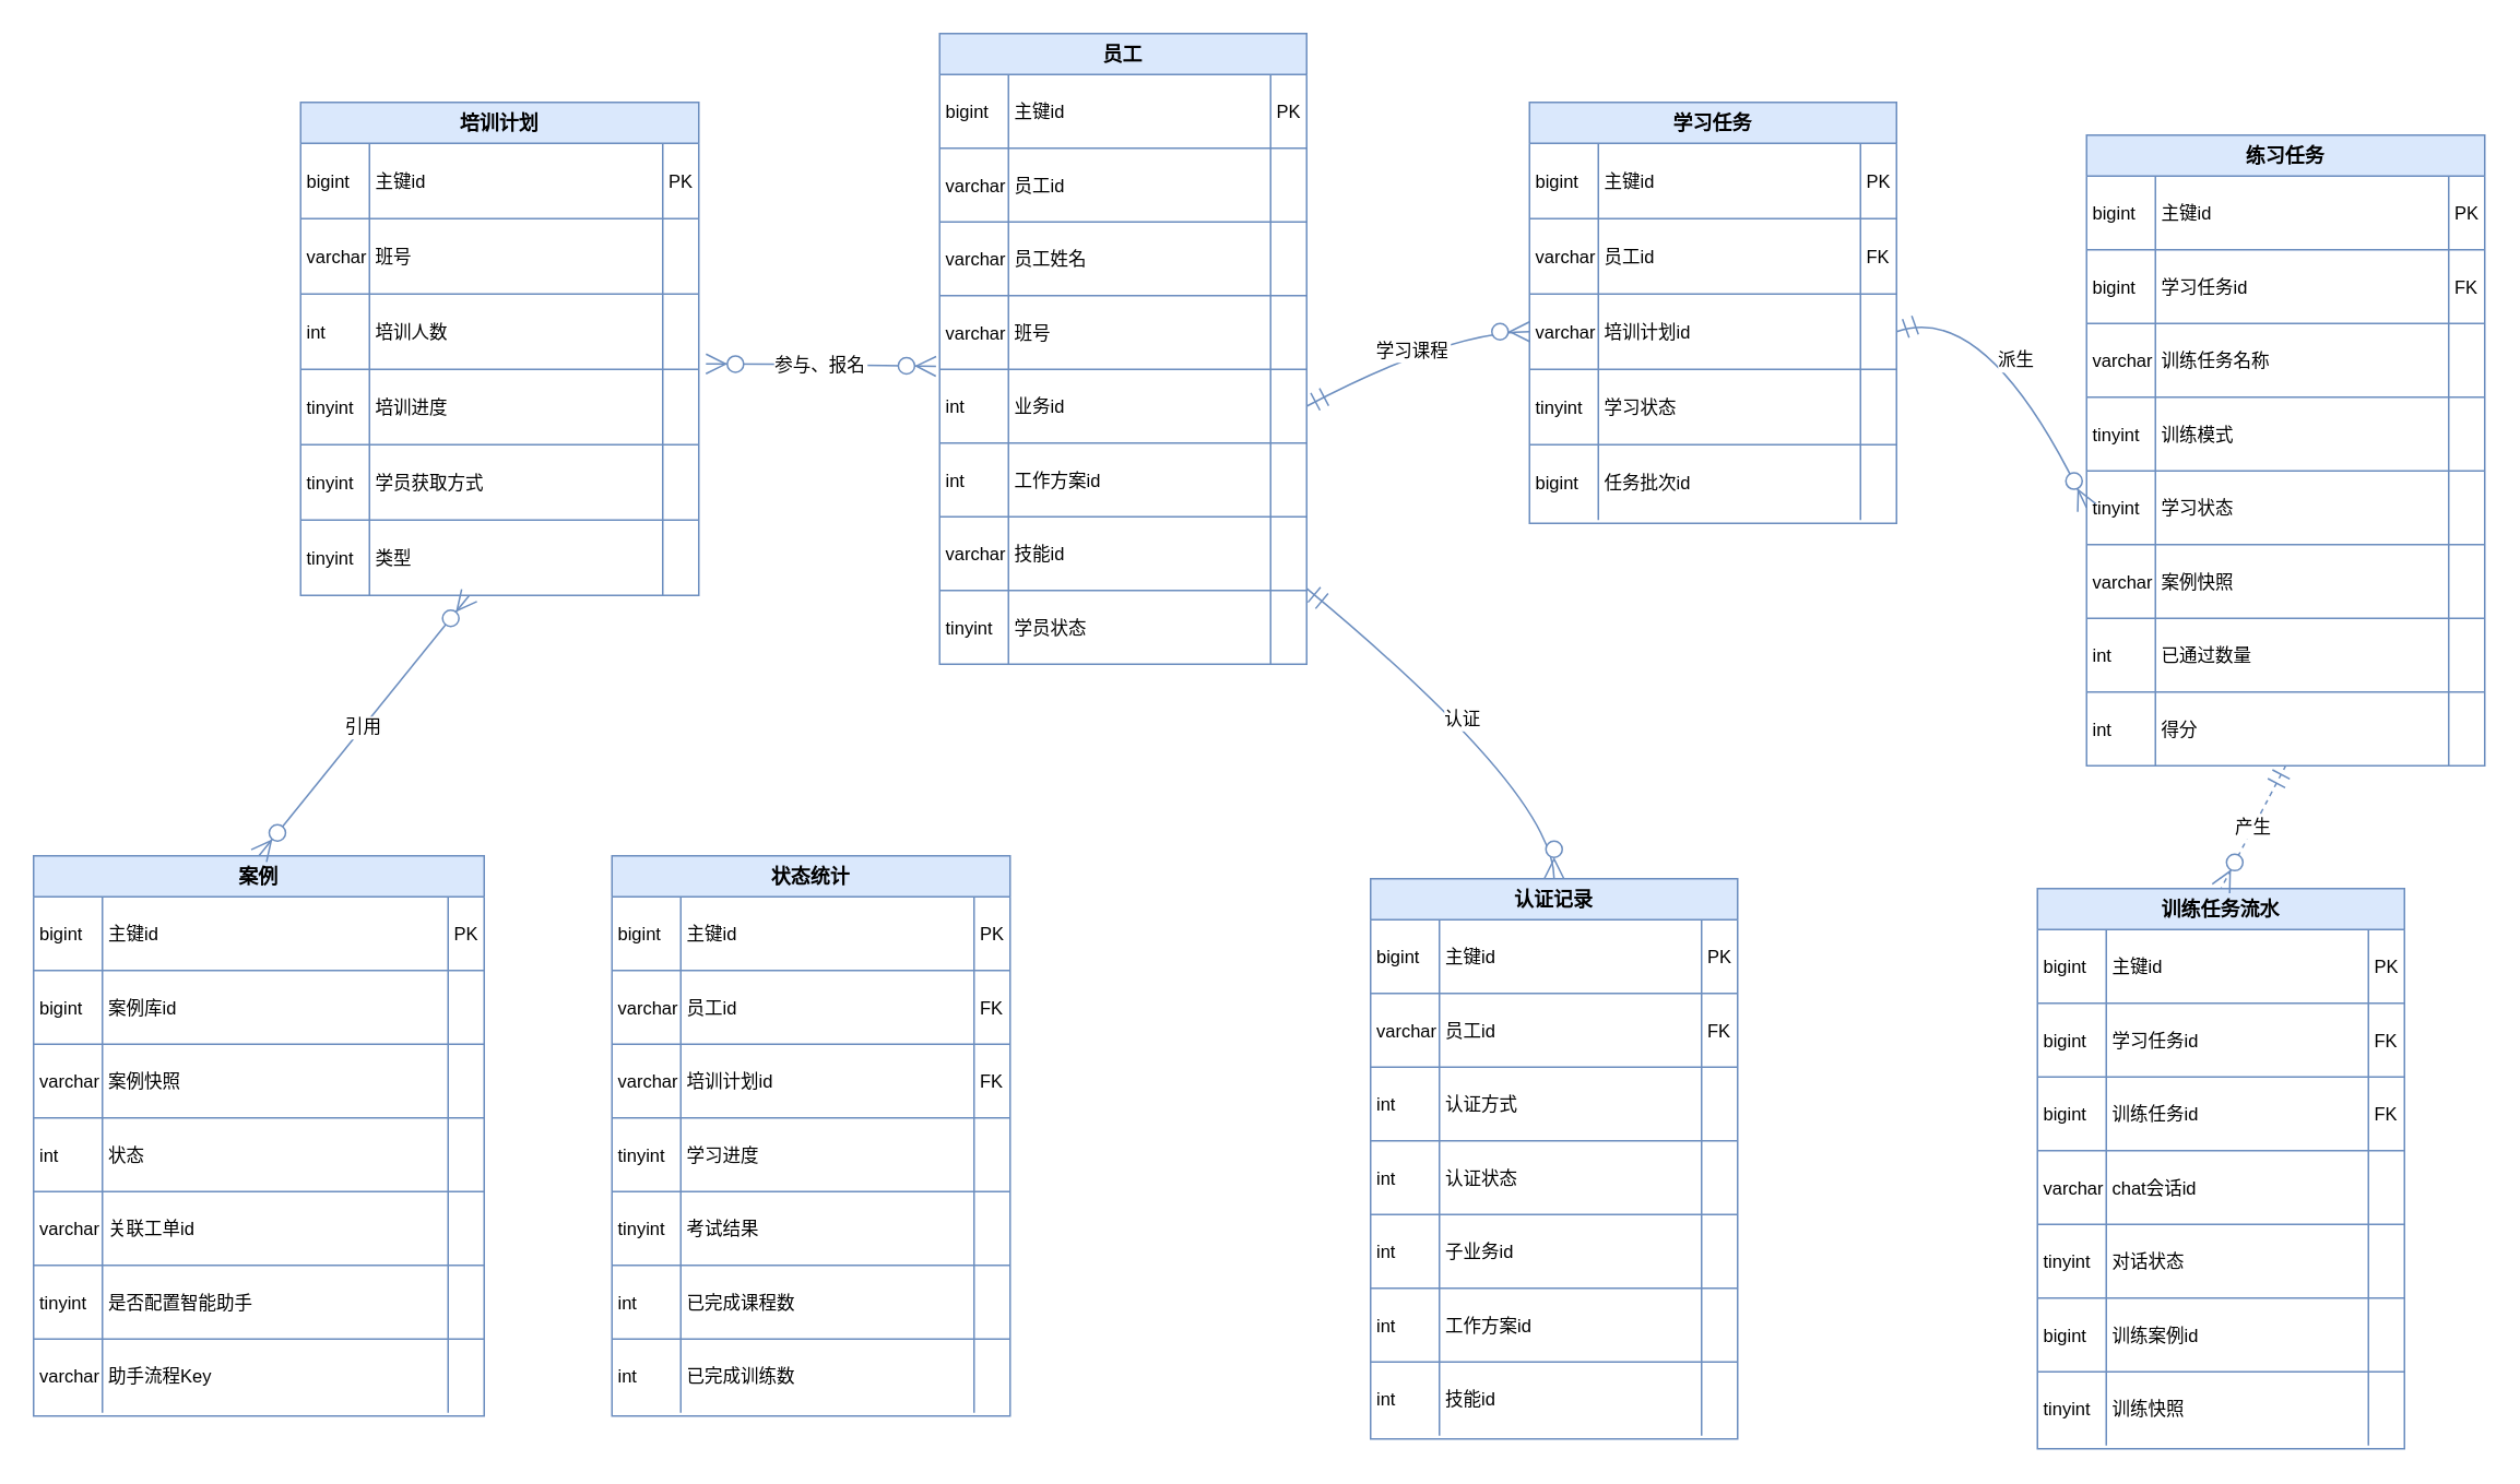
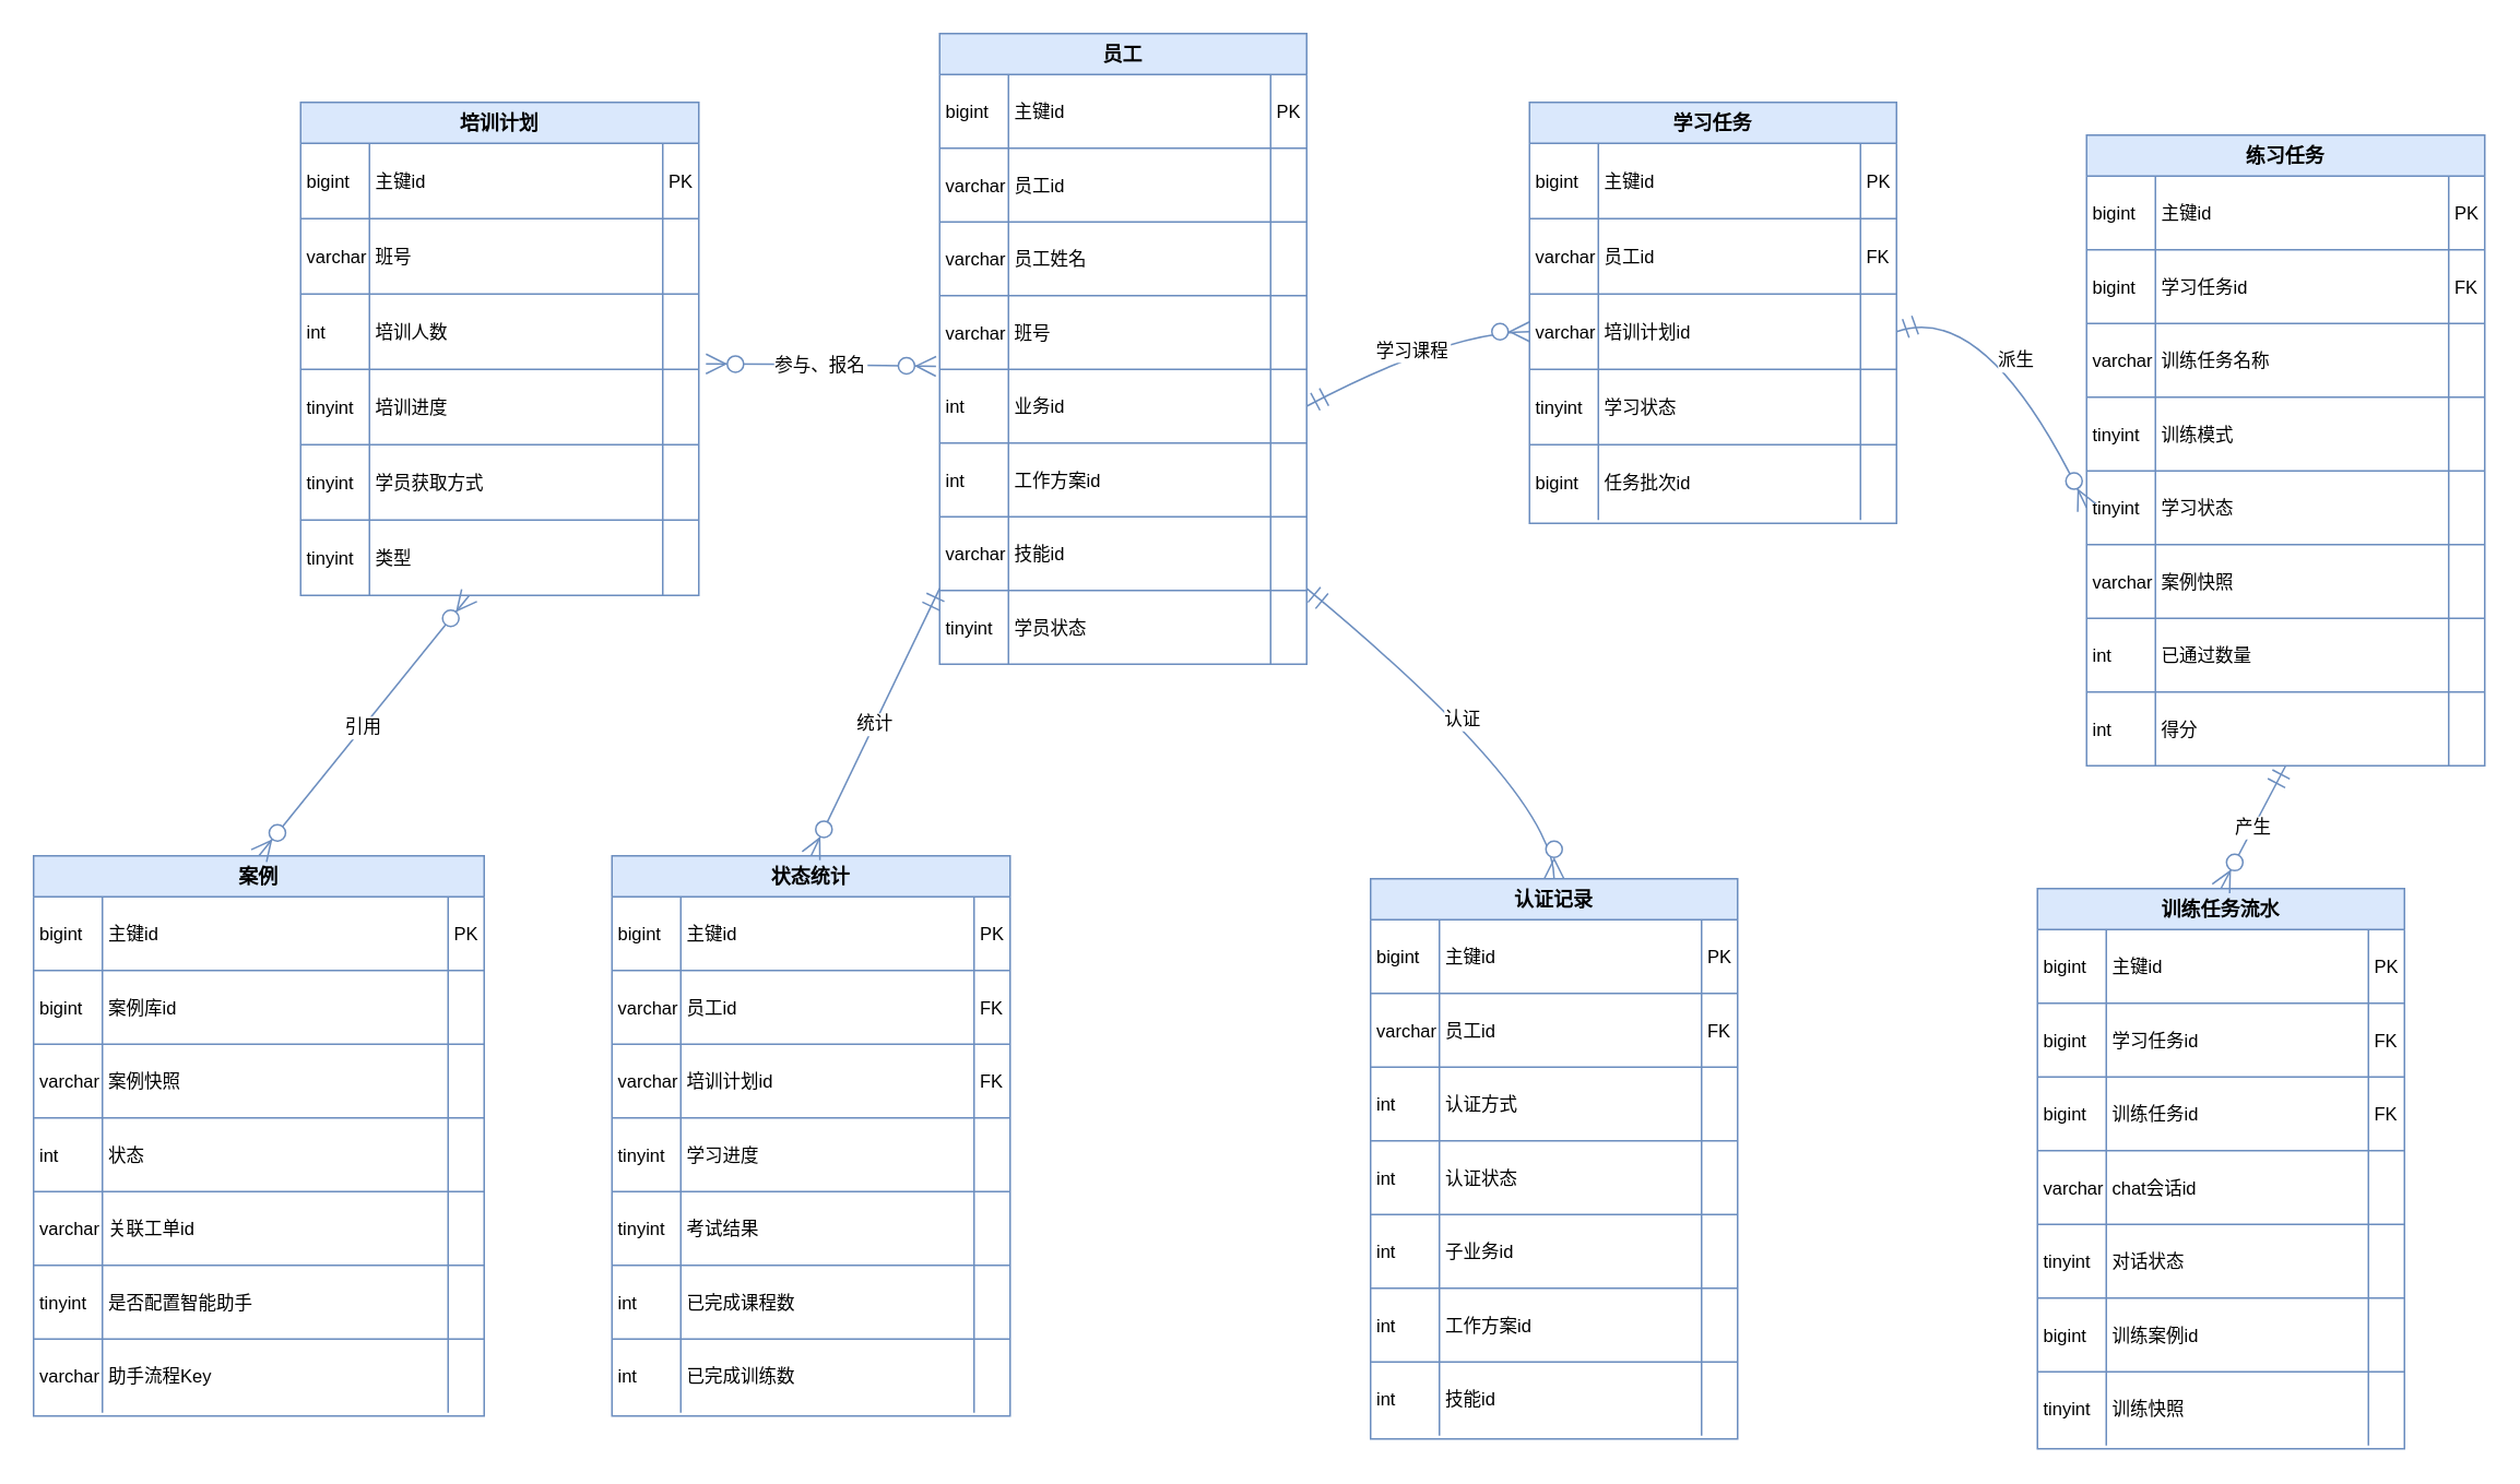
+ <mxCell id="231" value="统计" style="curved=1;startArrow=ERmandOne;startSize=10;;endArrow=ERzeroToMany;endSize=10;;exitX=0;exitY=0.88;entryX=0.5;entryY=0;rounded=0;fillColor=#dae8fc;strokeColor=#6c8ebf;" edge="1" parent="1" source="27" target="60"><mxGeometry relative="1" as="geometry"><Array as="points"><mxPoint x="543" y="422" /></Array></mxGeometry></mxCell>
- <mxCell id="235" value="产生" style="curved=1;startArrow=ERmandOne;startSize=10;endArrow=ERzeroToMany;endSize=10;exitX=0.5;exitY=1;entryX=0.5;entryY=0;rounded=0;fillColor=#dae8fc;strokeColor=#6c8ebf;dashed=1;" edge="1" parent="1" source="139" target="172"><mxGeometry relative="1" as="geometry"><Array as="points" /></mxGeometry></mxCell>
+ <mxCell id="235" value="产生" style="curved=1;startArrow=ERmandOne;startSize=10;;endArrow=ERzeroToMany;endSize=10;;exitX=0.5;exitY=1;entryX=0.5;entryY=0;rounded=0;fillColor=#dae8fc;strokeColor=#6c8ebf;" edge="1" parent="1" source="139" target="172"><mxGeometry relative="1" as="geometry"><Array as="points" /></mxGeometry></mxCell>
